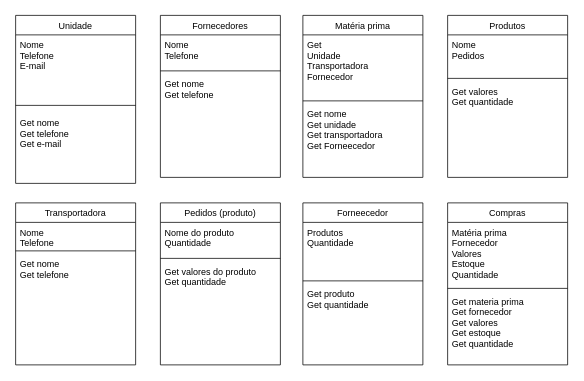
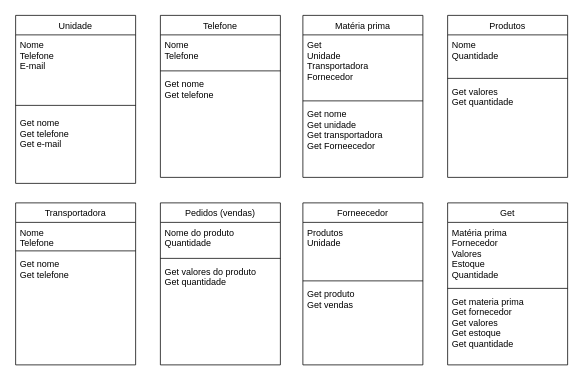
- <mxCell id="7" value="Fornecedores" style="swimlane;fontStyle=0;align=center;verticalAlign=top;childLayout=stackLayout;horizontal=1;startSize=26;horizontalStack=0;resizeParent=1;resizeLast=0;collapsible=1;marginBottom=0;rounded=0;shadow=0;strokeWidth=1;" parent="2" vertex="1"><mxGeometry x="193" width="160" height="216" as="geometry"><mxRectangle x="550" y="140" width="160" height="26" as="alternateBounds" /></mxGeometry></mxCell>
+ <mxCell id="7" value="Telefone" style="swimlane;fontStyle=0;align=center;verticalAlign=top;childLayout=stackLayout;horizontal=1;startSize=26;horizontalStack=0;resizeParent=1;resizeLast=0;collapsible=1;marginBottom=0;rounded=0;shadow=0;strokeWidth=1;" parent="2" vertex="1"><mxGeometry x="193" width="160" height="216" as="geometry"><mxRectangle x="550" y="140" width="160" height="26" as="alternateBounds" /></mxGeometry></mxCell>
- <mxCell id="32" value="Nome&#10;Pedidos" style="text;align=left;verticalAlign=top;spacingLeft=4;spacingRight=4;overflow=hidden;rotatable=0;points=[[0,0.5],[1,0.5]];portConstraint=eastwest;" parent="31" vertex="1"><mxGeometry y="26" width="160" height="54" as="geometry" /></mxCell>
+ <mxCell id="32" value="Nome&#10;Quantidade" style="text;align=left;verticalAlign=top;spacingLeft=4;spacingRight=4;overflow=hidden;rotatable=0;points=[[0,0.5],[1,0.5]];portConstraint=eastwest;" parent="31" vertex="1"><mxGeometry y="26" width="160" height="54" as="geometry" /></mxCell>
- <mxCell id="23" value="Pedidos (produto)" style="swimlane;fontStyle=0;align=center;verticalAlign=top;childLayout=stackLayout;horizontal=1;startSize=26;horizontalStack=0;resizeParent=1;resizeLast=0;collapsible=1;marginBottom=0;rounded=0;shadow=0;strokeWidth=1;" parent="2" vertex="1"><mxGeometry x="193" y="250" width="160" height="216" as="geometry"><mxRectangle x="550" y="140" width="160" height="26" as="alternateBounds" /></mxGeometry></mxCell>
+ <mxCell id="23" value="Pedidos (vendas)" style="swimlane;fontStyle=0;align=center;verticalAlign=top;childLayout=stackLayout;horizontal=1;startSize=26;horizontalStack=0;resizeParent=1;resizeLast=0;collapsible=1;marginBottom=0;rounded=0;shadow=0;strokeWidth=1;" parent="2" vertex="1"><mxGeometry x="193" y="250" width="160" height="216" as="geometry"><mxRectangle x="550" y="140" width="160" height="26" as="alternateBounds" /></mxGeometry></mxCell>
- <mxCell id="15" value="Compras" style="swimlane;fontStyle=0;align=center;verticalAlign=top;childLayout=stackLayout;horizontal=1;startSize=26;horizontalStack=0;resizeParent=1;resizeLast=0;collapsible=1;marginBottom=0;rounded=0;shadow=0;strokeWidth=1;" parent="2" vertex="1"><mxGeometry x="576" y="250" width="160" height="216" as="geometry"><mxRectangle x="550" y="140" width="160" height="26" as="alternateBounds" /></mxGeometry></mxCell>
+ <mxCell id="15" value="Get" style="swimlane;fontStyle=0;align=center;verticalAlign=top;childLayout=stackLayout;horizontal=1;startSize=26;horizontalStack=0;resizeParent=1;resizeLast=0;collapsible=1;marginBottom=0;rounded=0;shadow=0;strokeWidth=1;" parent="2" vertex="1"><mxGeometry x="576" y="250" width="160" height="216" as="geometry"><mxRectangle x="550" y="140" width="160" height="26" as="alternateBounds" /></mxGeometry></mxCell>
- <mxCell id="12" value="Produtos&#10;Quantidade" style="text;align=left;verticalAlign=top;spacingLeft=4;spacingRight=4;overflow=hidden;rotatable=0;points=[[0,0.5],[1,0.5]];portConstraint=eastwest;" parent="11" vertex="1"><mxGeometry y="26" width="160" height="74" as="geometry" /></mxCell>
+ <mxCell id="12" value="Produtos&#10;Unidade" style="text;align=left;verticalAlign=top;spacingLeft=4;spacingRight=4;overflow=hidden;rotatable=0;points=[[0,0.5],[1,0.5]];portConstraint=eastwest;" parent="11" vertex="1"><mxGeometry y="26" width="160" height="74" as="geometry" /></mxCell>
- <mxCell id="14" value="Get produto&#10;Get quantidade&#10;" style="text;align=left;verticalAlign=top;spacingLeft=4;spacingRight=4;overflow=hidden;rotatable=0;points=[[0,0.5],[1,0.5]];portConstraint=eastwest;" parent="11" vertex="1"><mxGeometry y="108" width="160" height="42" as="geometry" /></mxCell>
+ <mxCell id="14" value="Get produto&#10;Get vendas&#10;" style="text;align=left;verticalAlign=top;spacingLeft=4;spacingRight=4;overflow=hidden;rotatable=0;points=[[0,0.5],[1,0.5]];portConstraint=eastwest;" parent="11" vertex="1"><mxGeometry y="108" width="160" height="42" as="geometry" /></mxCell>
